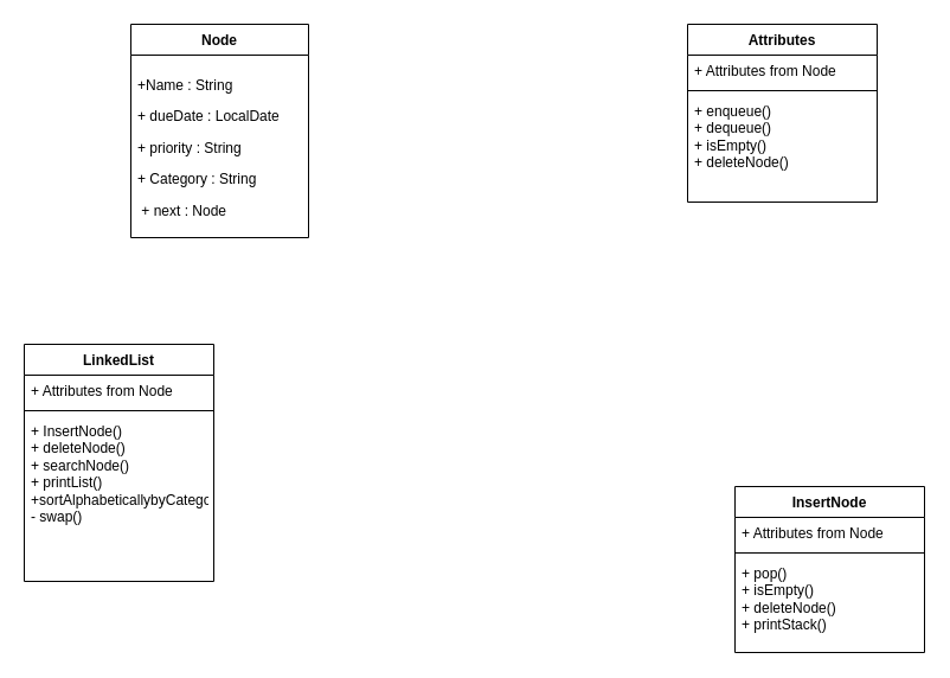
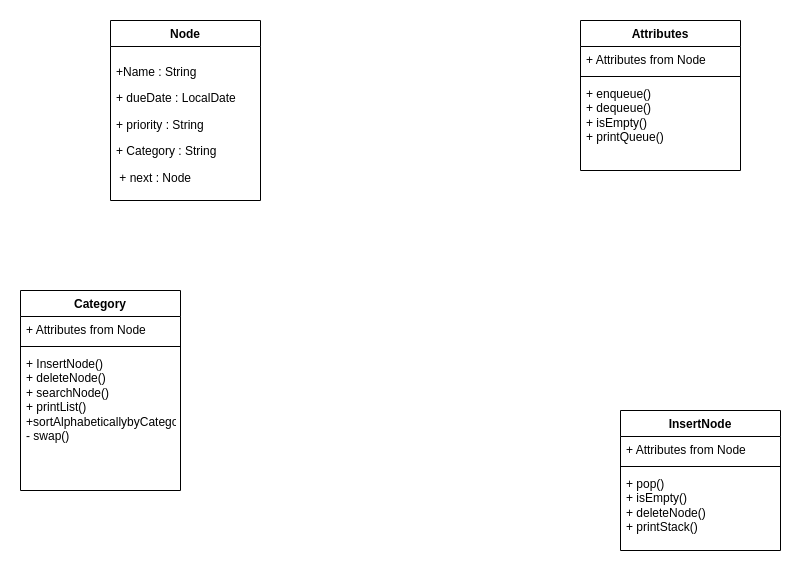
- <mxCell id="11" value="&lt;div&gt;+ enqueue()&lt;/div&gt;&lt;div&gt;+ dequeue()&lt;/div&gt;&lt;div&gt;+ isEmpty()&lt;/div&gt;&lt;div&gt;+ deleteNode()&lt;/div&gt;&lt;div&gt;&lt;br&gt;&lt;/div&gt;&lt;div&gt;&lt;br&gt;&lt;/div&gt;&lt;div&gt;&lt;br&gt;&lt;/div&gt;" style="text;strokeColor=none;fillColor=none;align=left;verticalAlign=top;spacingLeft=4;spacingRight=4;overflow=hidden;rotatable=0;points=[[0,0.5],[1,0.5]];portConstraint=eastwest;whiteSpace=wrap;html=1;" vertex="1" parent="8"><mxGeometry y="60" width="160" height="90" as="geometry" /></mxCell>
+ <mxCell id="11" value="&lt;div&gt;+ enqueue()&lt;/div&gt;&lt;div&gt;+ dequeue()&lt;/div&gt;&lt;div&gt;+ isEmpty()&lt;/div&gt;&lt;div&gt;+ printQueue()&lt;/div&gt;&lt;div&gt;&lt;br&gt;&lt;/div&gt;&lt;div&gt;&lt;br&gt;&lt;/div&gt;&lt;div&gt;&lt;br&gt;&lt;/div&gt;" style="text;strokeColor=none;fillColor=none;align=left;verticalAlign=top;spacingLeft=4;spacingRight=4;overflow=hidden;rotatable=0;points=[[0,0.5],[1,0.5]];portConstraint=eastwest;whiteSpace=wrap;html=1;" vertex="1" parent="8"><mxGeometry y="60" width="160" height="90" as="geometry" /></mxCell>
- <mxCell id="4" value="LinkedList" style="swimlane;fontStyle=1;align=center;verticalAlign=top;childLayout=stackLayout;horizontal=1;startSize=26;horizontalStack=0;resizeParent=1;resizeParentMax=0;resizeLast=0;collapsible=1;marginBottom=0;whiteSpace=wrap;html=1;" vertex="1" parent="1"><mxGeometry y="290" width="160" height="200" as="geometry" x="20" /></mxCell>
+ <mxCell id="4" value="Category" style="swimlane;fontStyle=1;align=center;verticalAlign=top;childLayout=stackLayout;horizontal=1;startSize=26;horizontalStack=0;resizeParent=1;resizeParentMax=0;resizeLast=0;collapsible=1;marginBottom=0;whiteSpace=wrap;html=1;" vertex="1" parent="1"><mxGeometry y="290" width="160" height="200" as="geometry" x="20" /></mxCell>
